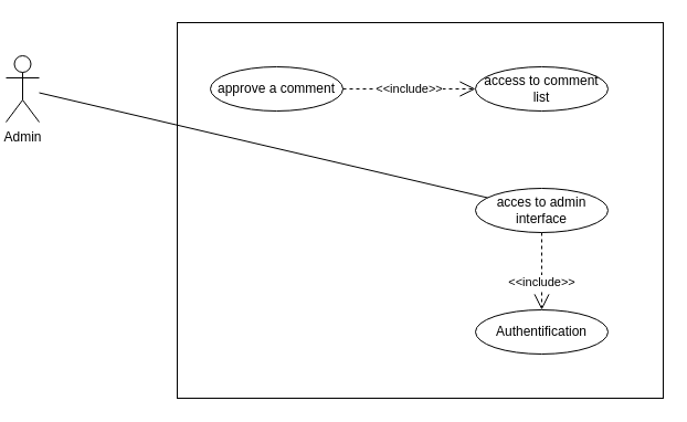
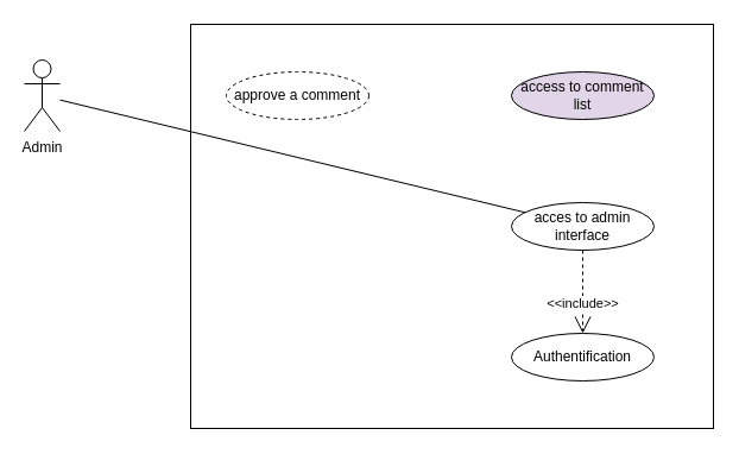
- <mxCell id="3" value="Admin" style="shape=umlActor;verticalLabelPosition=bottom;labelBackgroundColor=#ffffff;verticalAlign=top;html=1;" vertex="1" parent="1"><mxGeometry x="5" y="50" width="30" height="60" as="geometry" /></mxCell>
+ <mxCell id="3" value="Admin" style="shape=umlActor;verticalLabelPosition=bottom;labelBackgroundColor=#ffffff;verticalAlign=top;html=1;" vertex="1" parent="1"><mxGeometry x="20" y="50" width="30" height="60" as="geometry" /></mxCell>
- <mxCell id="4" value="approve a comment" style="ellipse;whiteSpace=wrap;html=1;" vertex="1" parent="1"><mxGeometry x="190" y="60" width="120" height="40" as="geometry" /></mxCell>
+ <mxCell id="4" value="approve a comment" style="ellipse;whiteSpace=wrap;html=1;dashed=1;" vertex="1" parent="1"><mxGeometry x="190" y="60" width="120" height="40" as="geometry" /></mxCell>
- <mxCell id="7" value="&amp;lt;&amp;lt;include&amp;gt;&amp;gt;" style="endArrow=open;endSize=12;dashed=1;html=1;" edge="1" parent="1" source="4" target="5"><mxGeometry width="160" relative="1" as="geometry"><mxPoint x="340" y="130" as="sourcePoint" /><mxPoint x="500" y="130" as="targetPoint" /></mxGeometry></mxCell>
- <mxCell id="5" value="access to comment list" style="ellipse;whiteSpace=wrap;html=1;" vertex="1" parent="1"><mxGeometry x="430" y="60" width="120" height="40" as="geometry" /></mxCell>
+ <mxCell id="5" value="access to comment list" style="ellipse;whiteSpace=wrap;html=1;fillColor=#e1d5e7;" vertex="1" parent="1"><mxGeometry x="430" y="60" width="120" height="40" as="geometry" /></mxCell>
